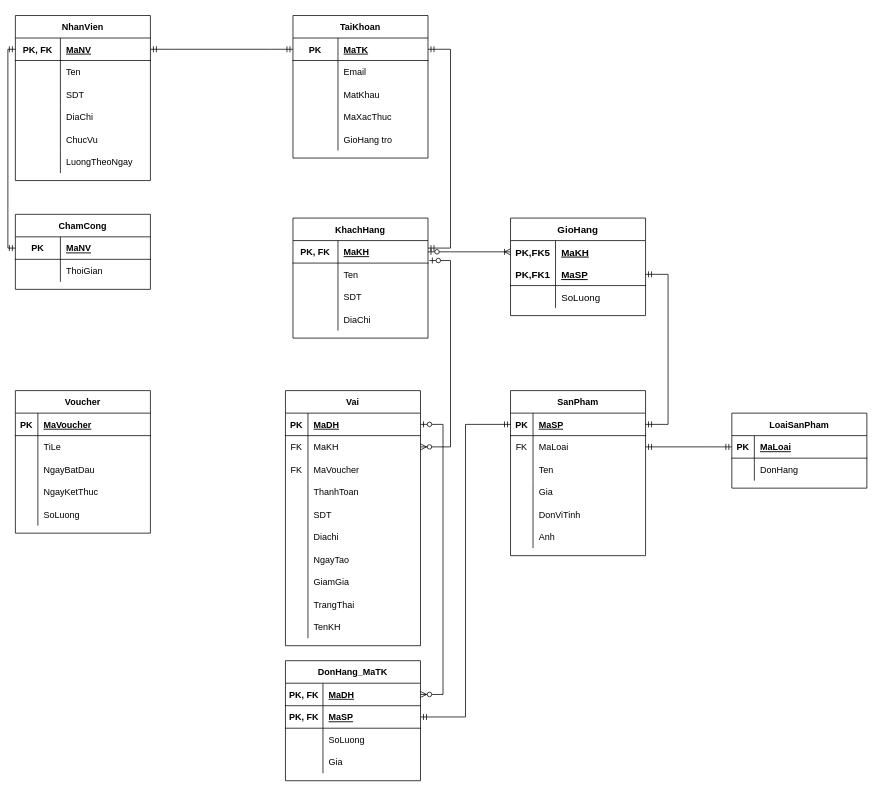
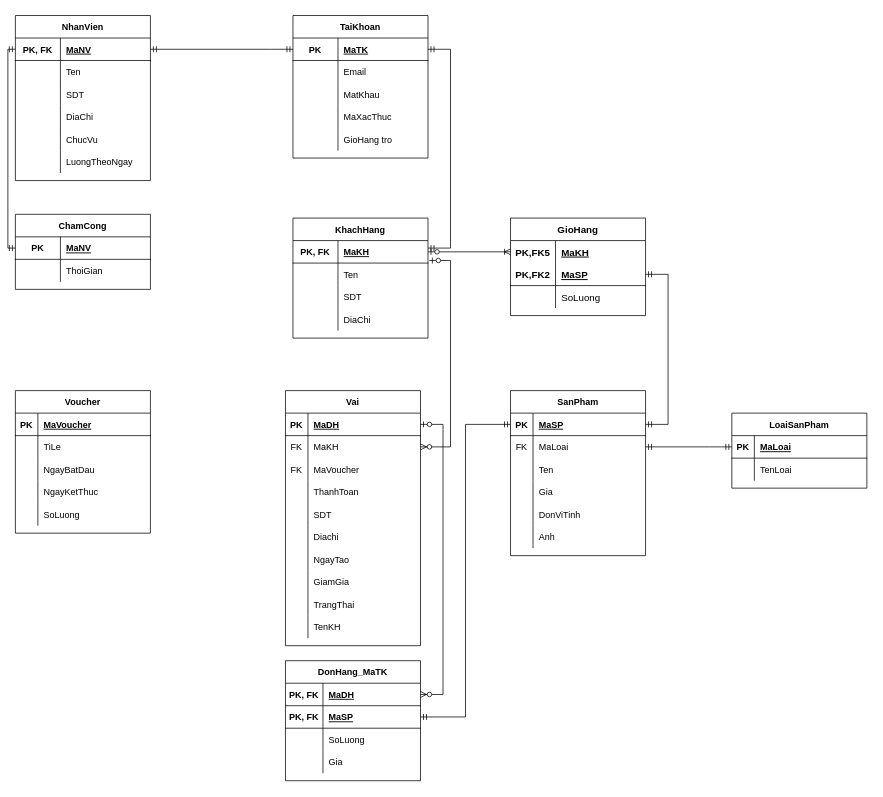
- <mxCell id="151" value="PK,FK1" style="shape=partialRectangle;connectable=0;fillColor=none;top=0;left=0;bottom=0;right=0;fontStyle=1;overflow=hidden;fontSize=13;" parent="150" vertex="1"><mxGeometry width="60" height="30" as="geometry"><mxRectangle width="60" height="30" as="alternateBounds" /></mxGeometry></mxCell>
+ <mxCell id="151" value="PK,FK2" style="shape=partialRectangle;connectable=0;fillColor=none;top=0;left=0;bottom=0;right=0;fontStyle=1;overflow=hidden;fontSize=13;" parent="150" vertex="1"><mxGeometry width="60" height="30" as="geometry"><mxRectangle width="60" height="30" as="alternateBounds" /></mxGeometry></mxCell>
- <mxCell id="40" value="DonHang" style="shape=partialRectangle;connectable=0;fillColor=none;top=0;left=0;bottom=0;right=0;align=left;spacingLeft=6;overflow=hidden;" parent="38" vertex="1"><mxGeometry x="30" width="150" height="30" as="geometry"><mxRectangle width="150" height="30" as="alternateBounds" /></mxGeometry></mxCell>
+ <mxCell id="40" value="TenLoai" style="shape=partialRectangle;connectable=0;fillColor=none;top=0;left=0;bottom=0;right=0;align=left;spacingLeft=6;overflow=hidden;" parent="38" vertex="1"><mxGeometry x="30" width="150" height="30" as="geometry"><mxRectangle width="150" height="30" as="alternateBounds" /></mxGeometry></mxCell>
